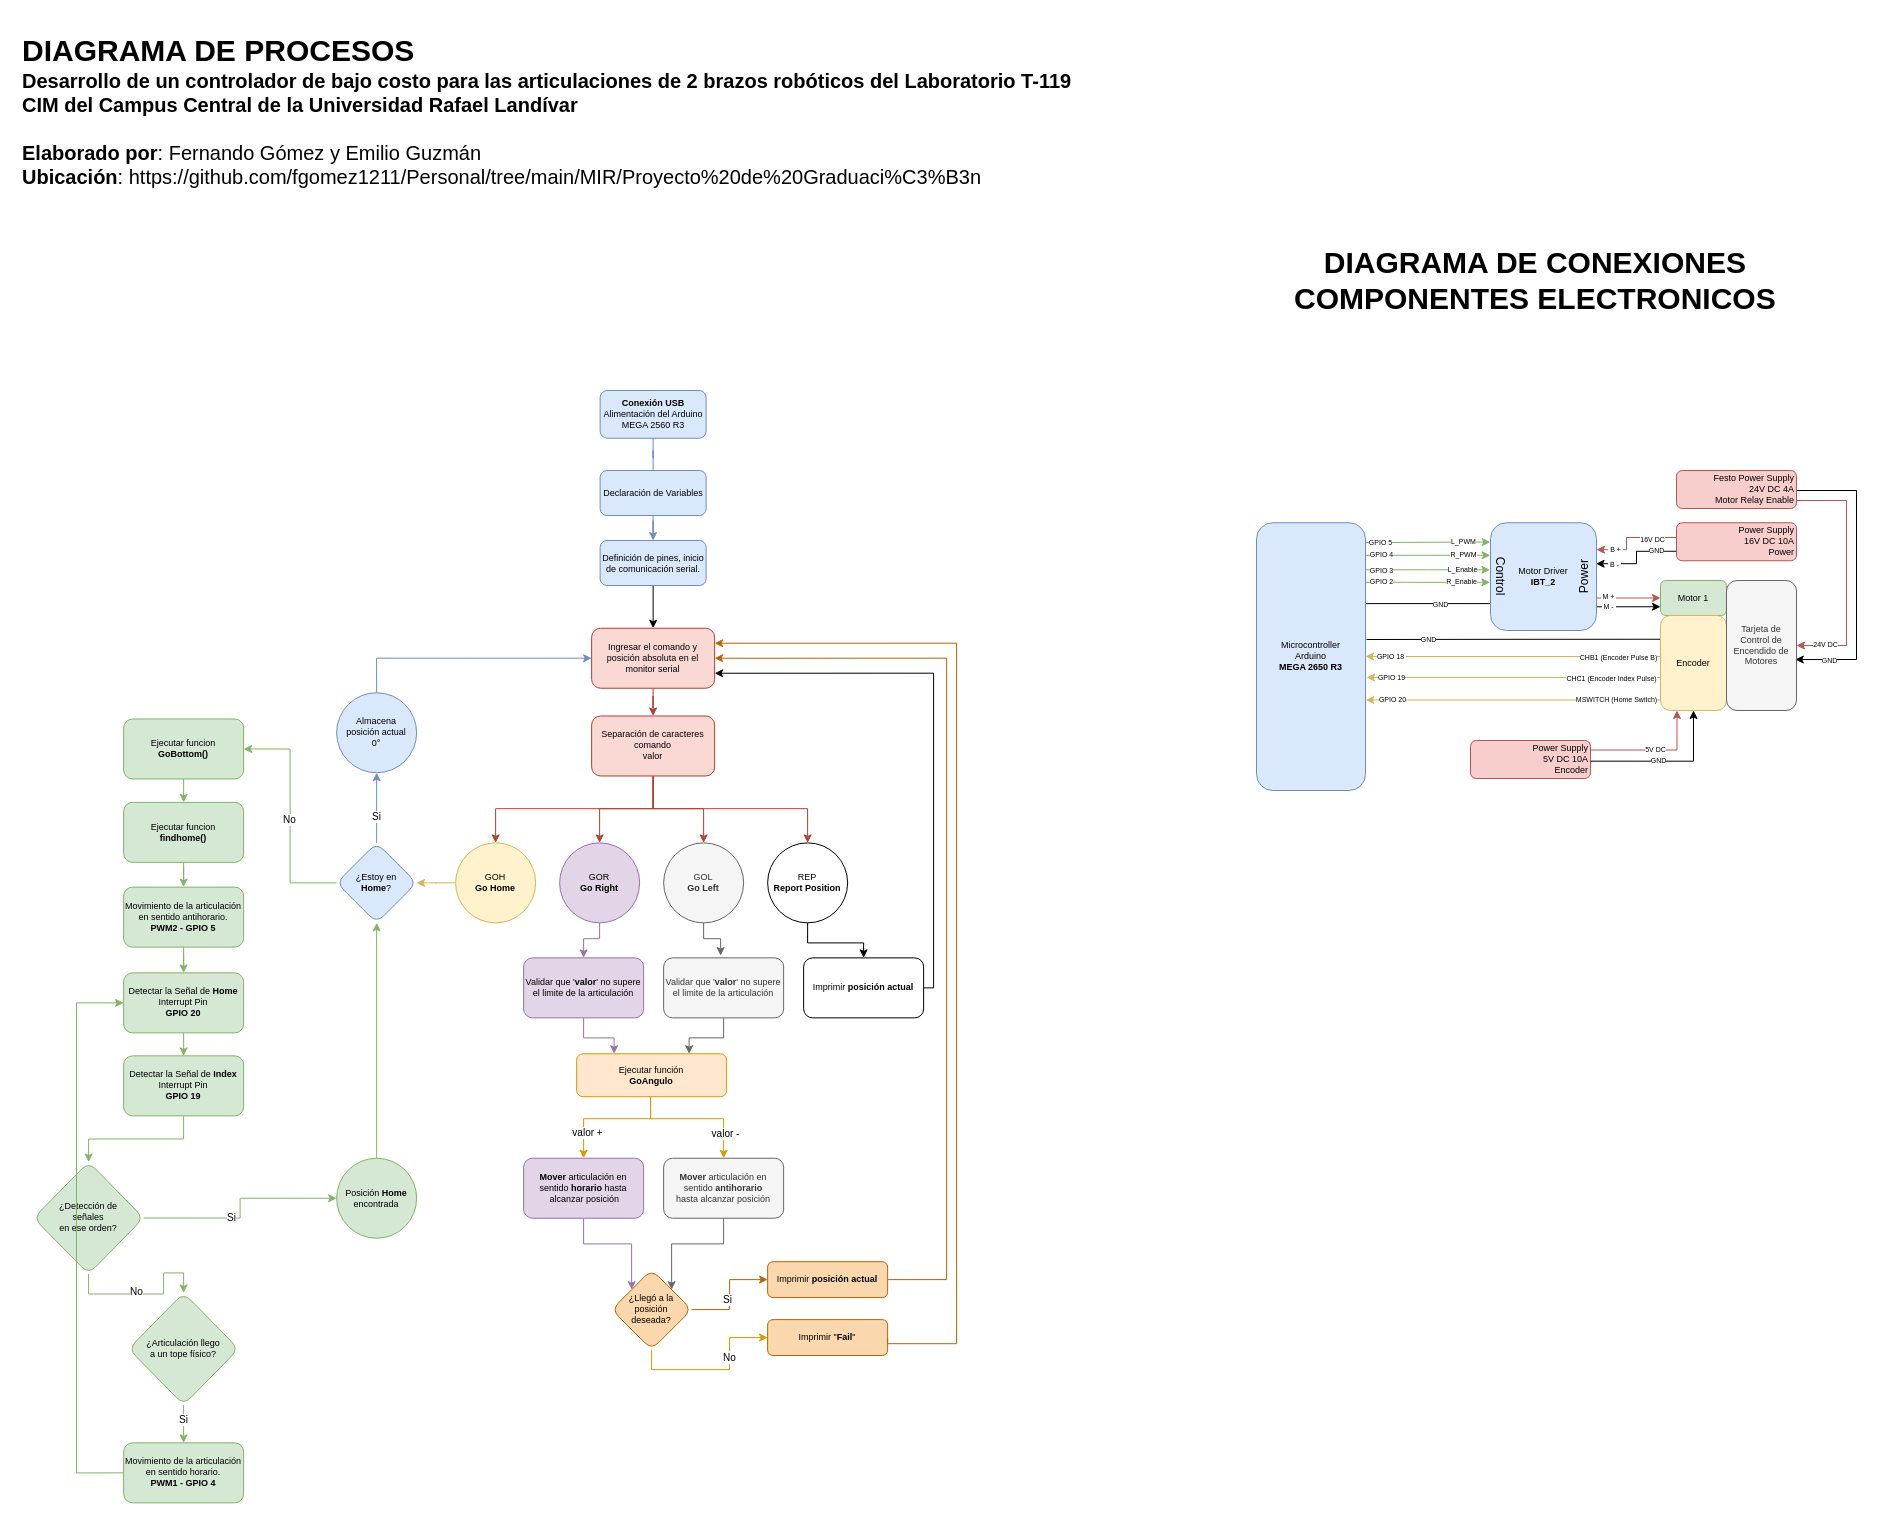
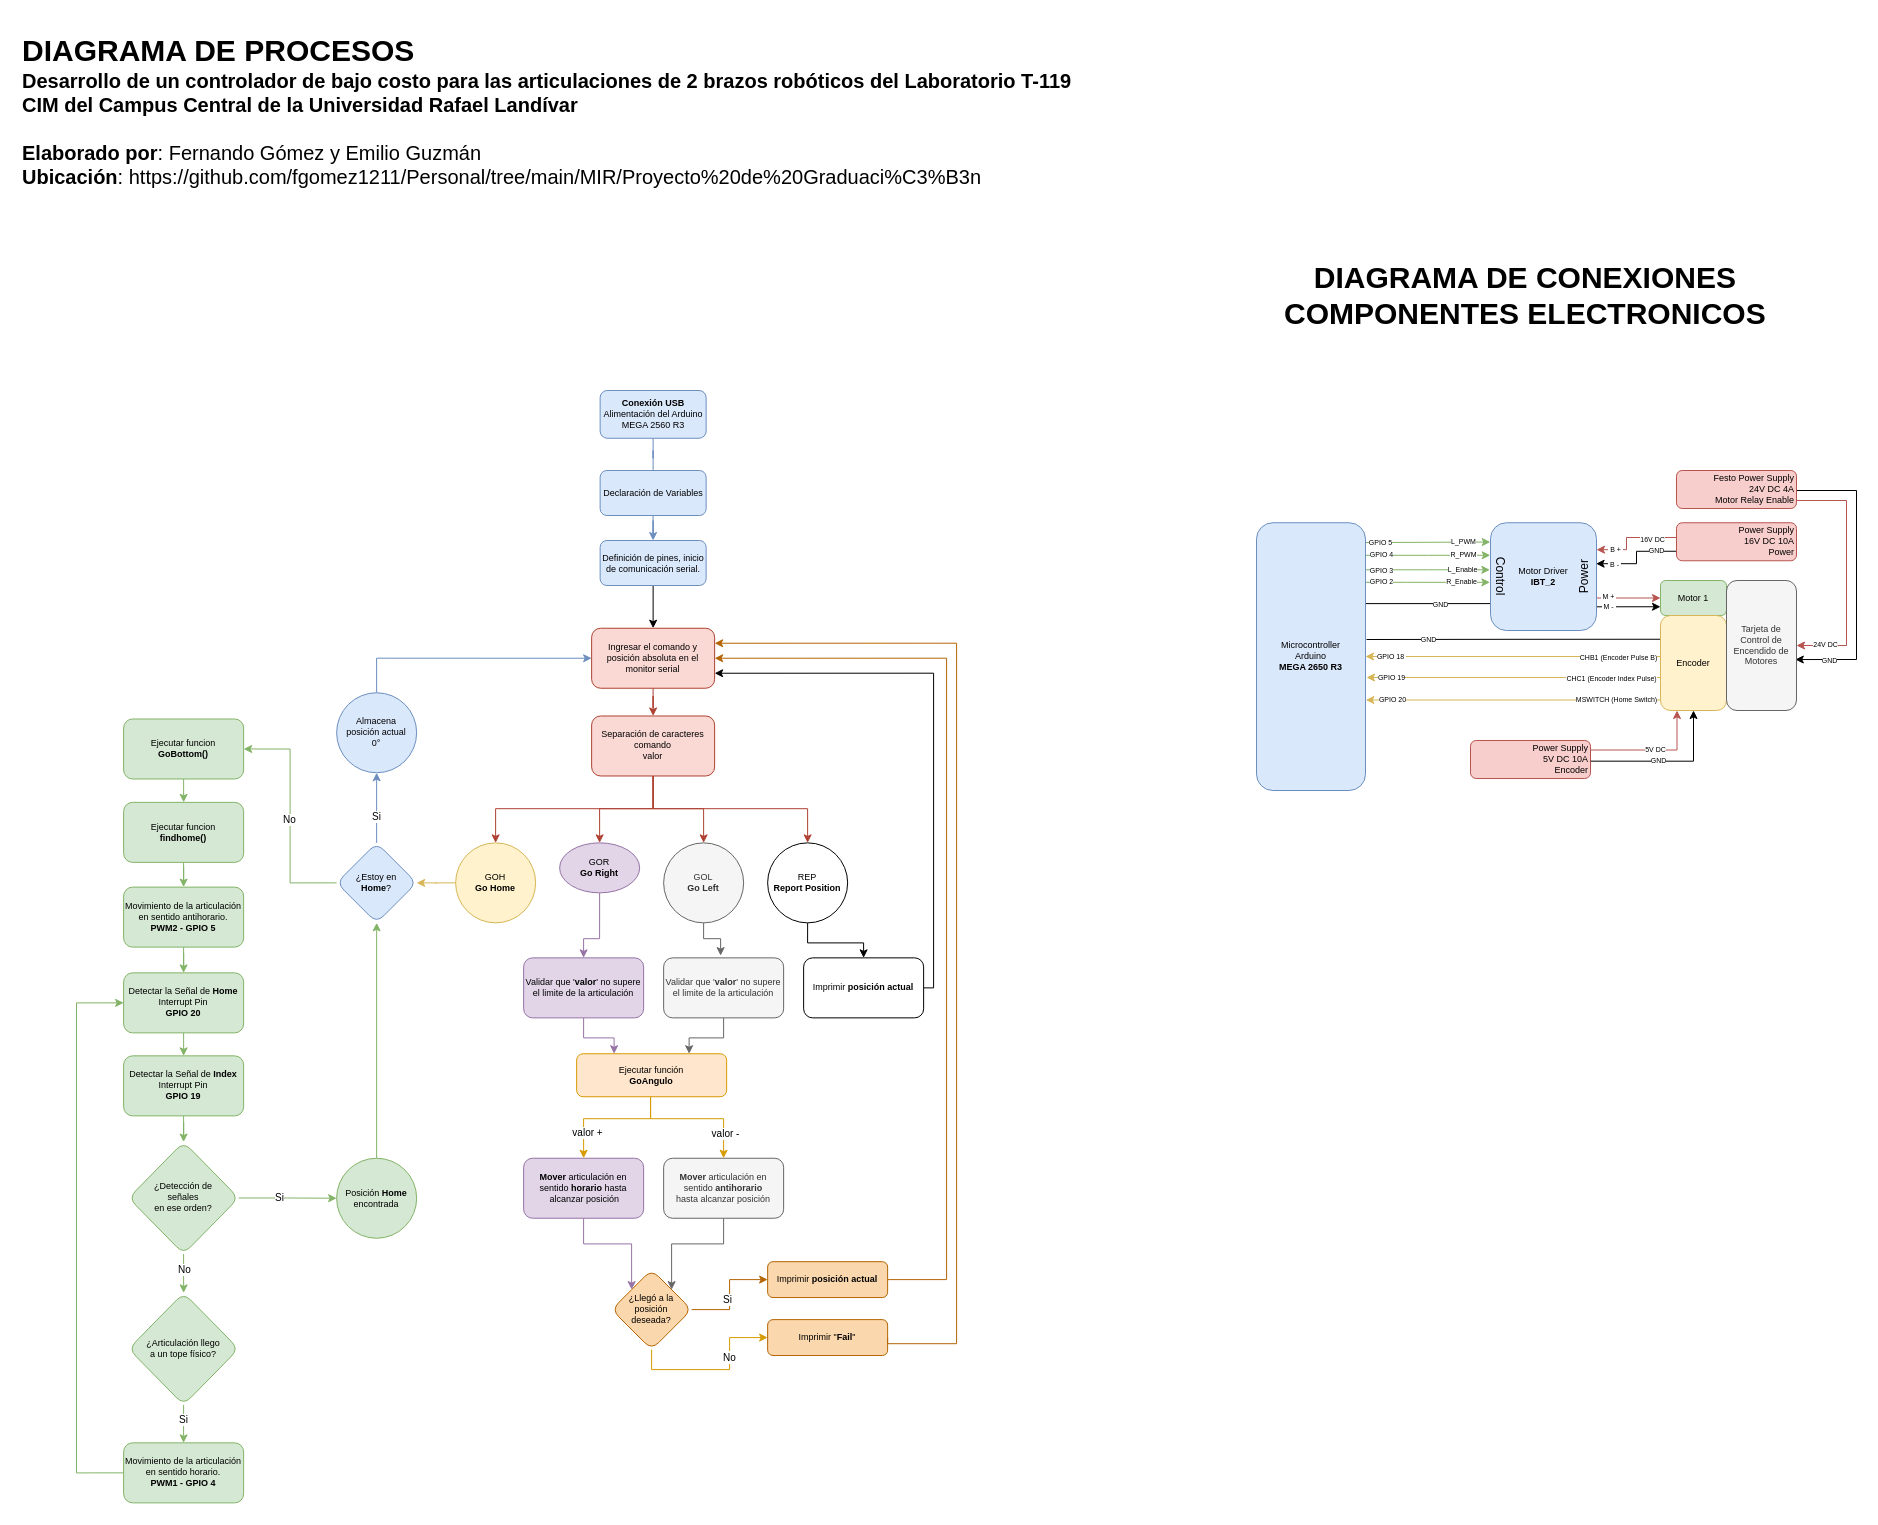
- <mxCell id="56" value="&lt;div style=&quot;text-align: center;&quot;&gt;&lt;span style=&quot;font-size: 30px;&quot;&gt;&lt;b&gt;DIAGRAMA DE CONEXIONES&lt;/b&gt;&lt;/span&gt;&lt;/div&gt;&lt;div style=&quot;text-align: center;&quot;&gt;&lt;span style=&quot;font-size: 30px;&quot;&gt;&lt;b&gt;COMPONENTES ELECTRONICOS&lt;/b&gt;&lt;/span&gt;&lt;/div&gt;" style="text;html=1;strokeColor=none;fillColor=none;align=left;verticalAlign=middle;whiteSpace=wrap;rounded=0;" parent="1" vertex="1"><mxGeometry x="1292" y="235" width="496" height="90" as="geometry" /></mxCell>
+ <mxCell id="56" value="&lt;div style=&quot;text-align: center;&quot;&gt;&lt;span style=&quot;font-size: 30px;&quot;&gt;&lt;b&gt;DIAGRAMA DE CONEXIONES&lt;/b&gt;&lt;/span&gt;&lt;/div&gt;&lt;div style=&quot;text-align: center;&quot;&gt;&lt;span style=&quot;font-size: 30px;&quot;&gt;&lt;b&gt;COMPONENTES ELECTRONICOS&lt;/b&gt;&lt;/span&gt;&lt;/div&gt;" style="text;html=1;strokeColor=none;fillColor=none;align=left;verticalAlign=middle;whiteSpace=wrap;rounded=0;" parent="1" vertex="1"><mxGeometry x="1282" y="250" width="496" height="90" as="geometry" /></mxCell>
- <mxCell id="91" value="&lt;span style=&quot;font-weight: normal;&quot;&gt;GOR&lt;/span&gt;&lt;br&gt;Go Right" style="ellipse;whiteSpace=wrap;html=1;fontSize=9;fillColor=#e1d5e7;strokeColor=#9673a6;rounded=1;fontStyle=1;" vertex="1" parent="1"><mxGeometry x="559.14" y="842.36" width="80" height="80" as="geometry" /></mxCell>
+ <mxCell id="91" value="&lt;span style=&quot;font-weight: normal;&quot;&gt;GOR&lt;/span&gt;&lt;br&gt;Go Right" style="ellipse;whiteSpace=wrap;html=1;fontSize=9;fillColor=#e1d5e7;strokeColor=#9673a6;rounded=1;fontStyle=1;" vertex="1" parent="1"><mxGeometry x="559.14" y="842.36" width="80" height="50" as="geometry" /></mxCell>
- <mxCell id="73" value="&lt;span style=&quot;font-weight: 400;&quot;&gt;¿Detección de &lt;br&gt;señales &lt;br&gt;en ese orden?&lt;br&gt;&lt;/span&gt;" style="rhombus;whiteSpace=wrap;html=1;fontSize=9;fillColor=#d5e8d4;strokeColor=#82b366;rounded=1;fontStyle=1;" vertex="1" parent="1"><mxGeometry x="33.14" y="1161.49" width="110" height="112" as="geometry" /></mxCell>
+ <mxCell id="73" value="&lt;span style=&quot;font-weight: 400;&quot;&gt;¿Detección de &lt;br&gt;señales &lt;br&gt;en ese orden?&lt;br&gt;&lt;/span&gt;" style="rhombus;whiteSpace=wrap;html=1;fontSize=9;fillColor=#d5e8d4;strokeColor=#82b366;rounded=1;fontStyle=1;" vertex="1" parent="1"><mxGeometry x="128.14" y="1141.49" width="110" height="112" as="geometry" /></mxCell>
